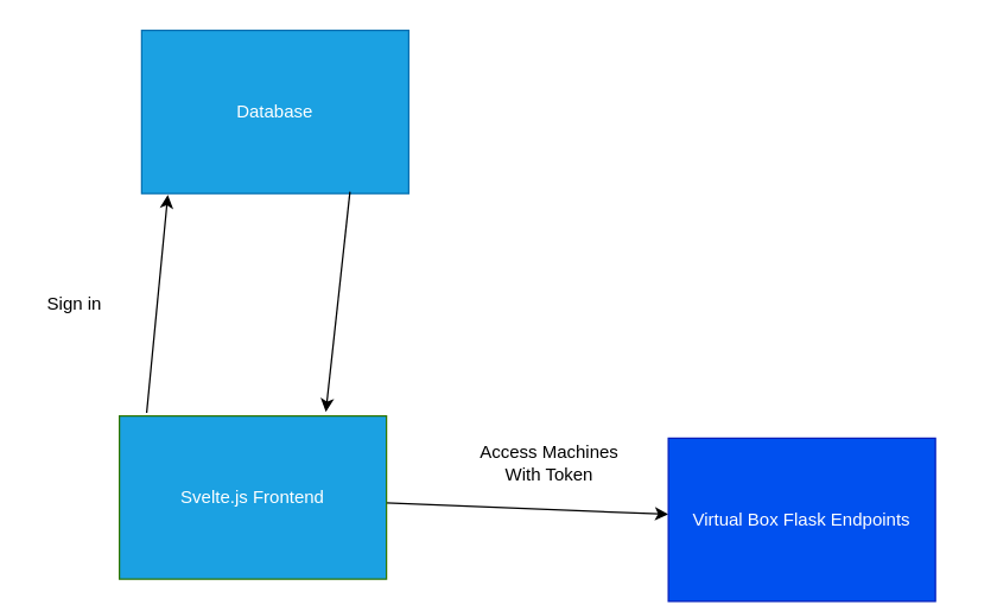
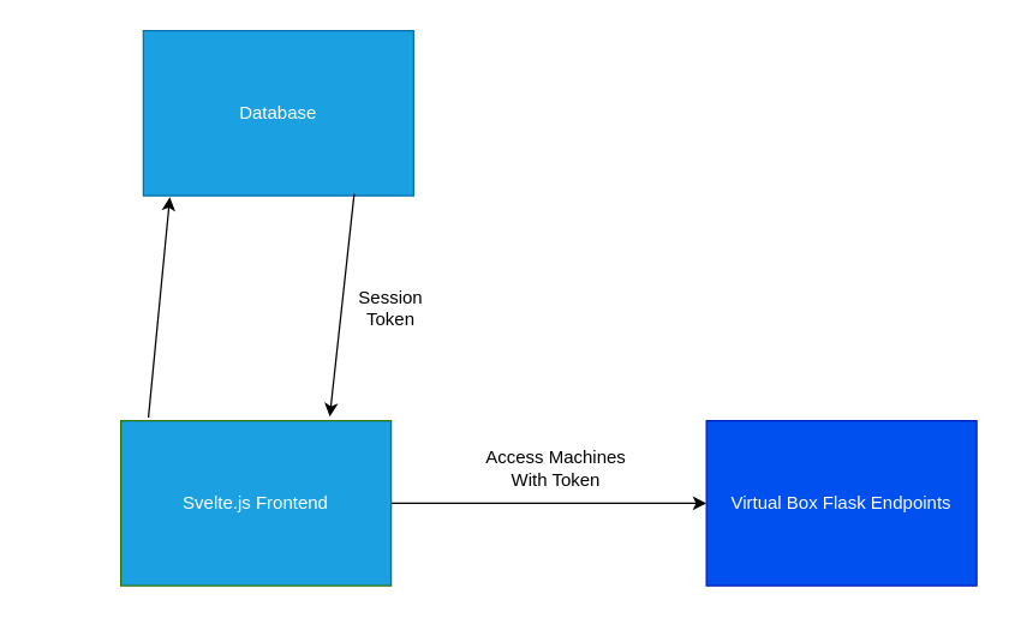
- <mxCell id="7" value="Sign in" style="text;strokeColor=none;align=center;fillColor=none;html=1;verticalAlign=middle;whiteSpace=wrap;rounded=0;" vertex="1" parent="1"><mxGeometry x="20" y="190" width="60" height="30" as="geometry" /></mxCell>
+ <mxCell id="9" value="Session Token" style="text;strokeColor=none;align=center;fillColor=none;html=1;verticalAlign=middle;whiteSpace=wrap;rounded=0;" vertex="1" parent="1"><mxGeometry x="230" y="190" width="60" height="30" as="geometry" /></mxCell>
- <mxCell id="5" value="Virtual Box Flask Endpoints" style="whiteSpace=wrap;html=1;fillColor=#0050ef;fontColor=#ffffff;strokeColor=#001DBC;" vertex="1" parent="1"><mxGeometry x="450" y="295" width="180" height="110" as="geometry" /></mxCell>
+ <mxCell id="5" value="Virtual Box Flask Endpoints" style="whiteSpace=wrap;html=1;fillColor=#0050ef;fontColor=#ffffff;strokeColor=#001DBC;" vertex="1" parent="1"><mxGeometry x="470" y="280" width="180" height="110" as="geometry" /></mxCell>
